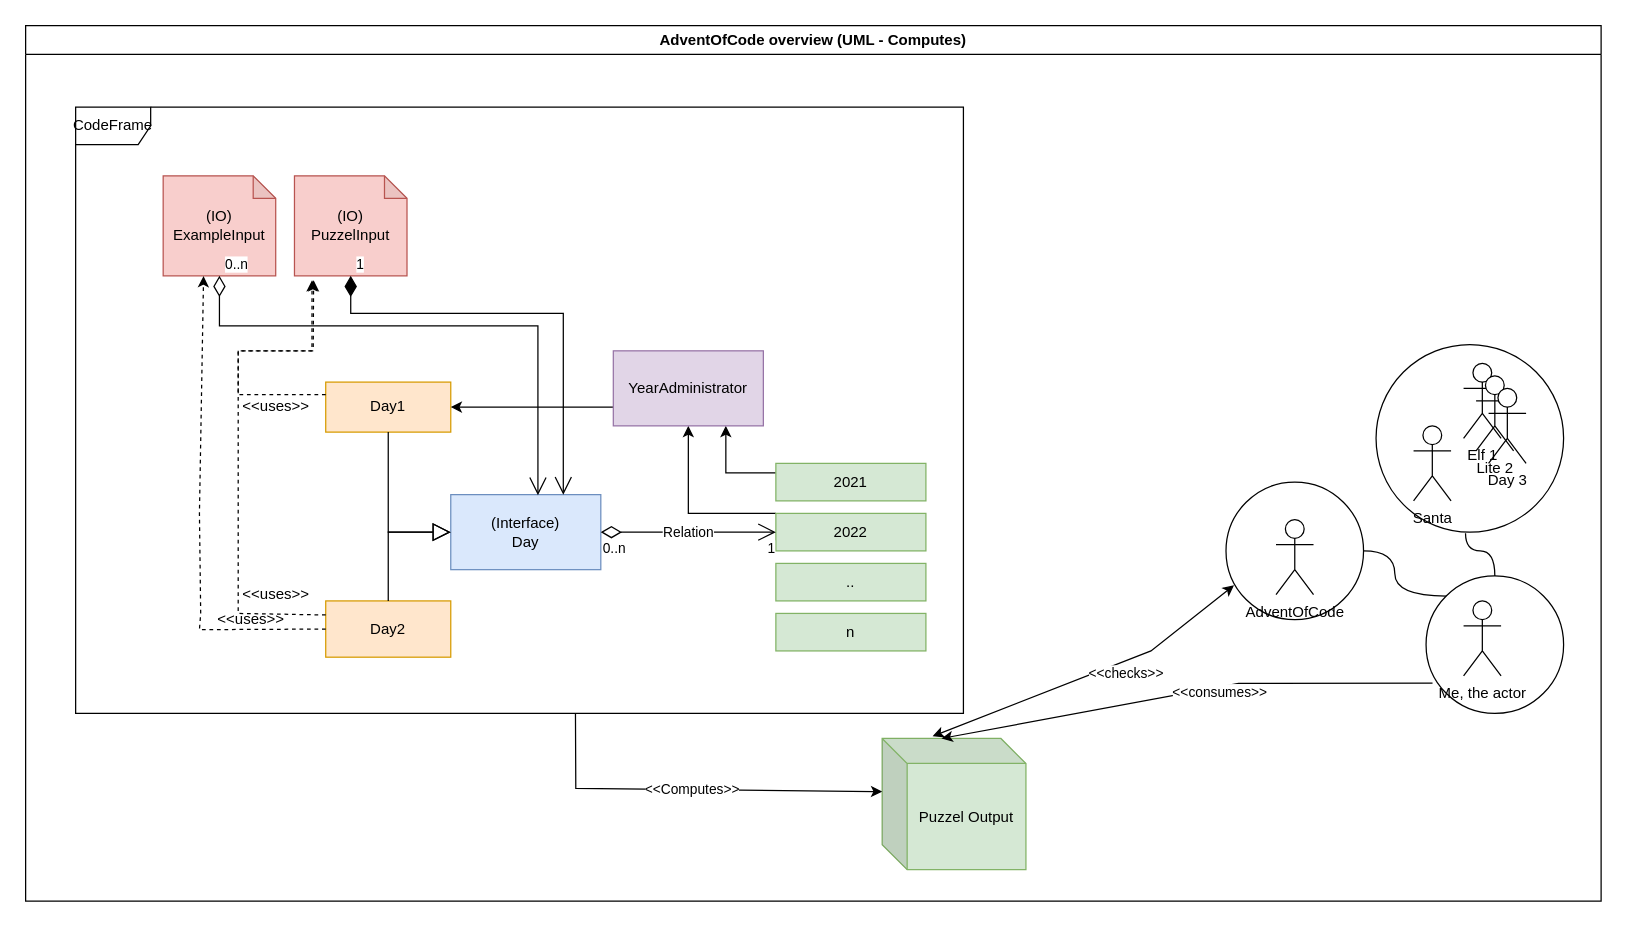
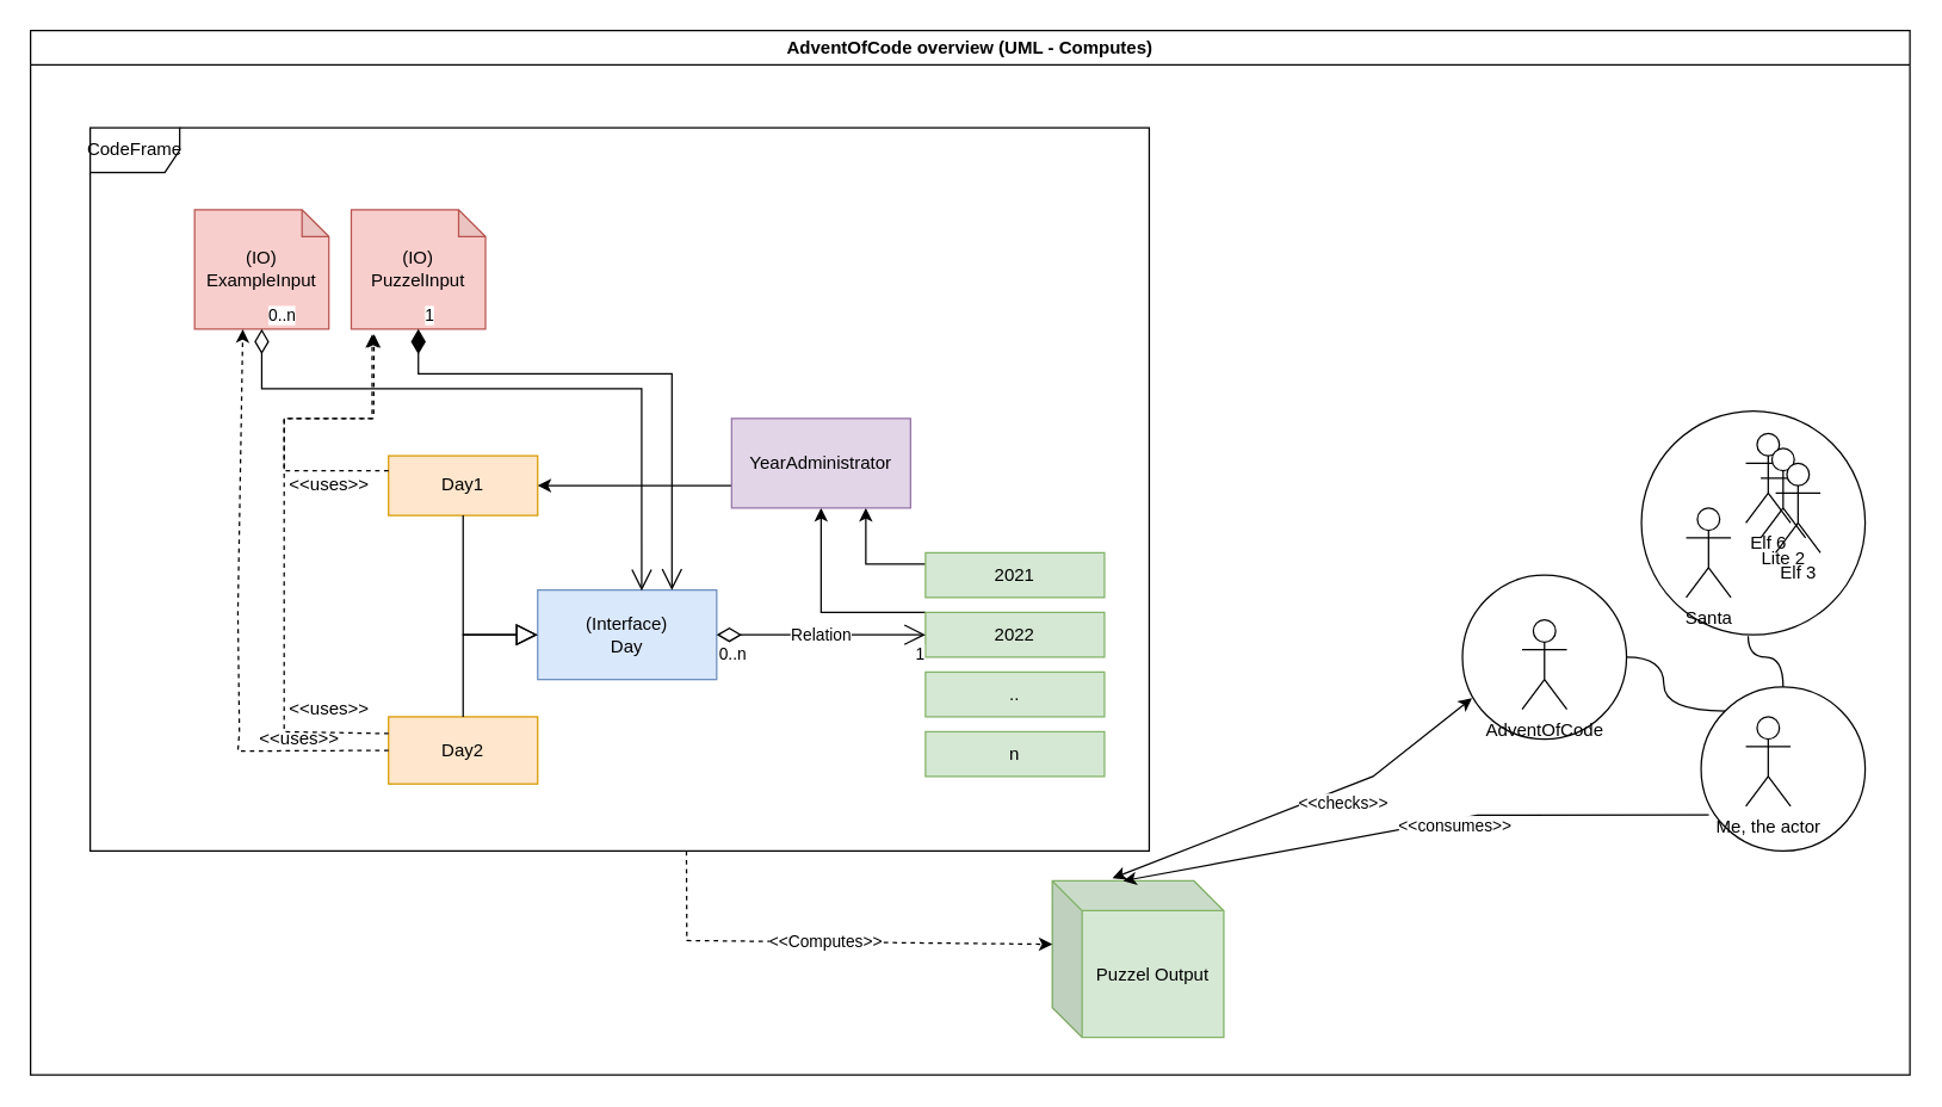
- <mxCell id="17" value="Elf 1" style="shape=umlActor;verticalLabelPosition=bottom;verticalAlign=top;html=1;" vertex="1" parent="1"><mxGeometry x="1170" y="290" width="30" height="60" as="geometry" /></mxCell>
+ <mxCell id="17" value="Elf 6" style="shape=umlActor;verticalLabelPosition=bottom;verticalAlign=top;html=1;" vertex="1" parent="1"><mxGeometry x="1170" y="290" width="30" height="60" as="geometry" /></mxCell>
- <mxCell id="19" value="Day 3" style="shape=umlActor;verticalLabelPosition=bottom;verticalAlign=top;html=1;" vertex="1" parent="1"><mxGeometry x="1190" y="310" width="30" height="60" as="geometry" /></mxCell>
+ <mxCell id="19" value="Elf 3" style="shape=umlActor;verticalLabelPosition=bottom;verticalAlign=top;html=1;" vertex="1" parent="1"><mxGeometry x="1190" y="310" width="30" height="60" as="geometry" /></mxCell>
- <mxCell id="41" value="" style="endArrow=classic;html=1;rounded=0;exitX=0.563;exitY=1;exitDx=0;exitDy=0;exitPerimeter=0;entryX=0;entryY=0;entryDx=0;entryDy=42.5;entryPerimeter=0;" edge="1" parent="1" source="40" target="39"><mxGeometry relative="1" as="geometry"><mxPoint x="560" y="660" as="sourcePoint" /><mxPoint x="660" y="660" as="targetPoint" /><Array as="points"><mxPoint x="460" y="630" /></Array></mxGeometry></mxCell>
+ <mxCell id="41" value="" style="endArrow=classic;html=1;rounded=0;exitX=0.563;exitY=1;exitDx=0;exitDy=0;exitPerimeter=0;entryX=0;entryY=0;entryDx=0;entryDy=42.5;entryPerimeter=0;dashed=1;" edge="1" parent="1" source="40" target="39"><mxGeometry relative="1" as="geometry"><mxPoint x="560" y="660" as="sourcePoint" /><mxPoint x="660" y="660" as="targetPoint" /><Array as="points"><mxPoint x="460" y="630" /></Array></mxGeometry></mxCell>
